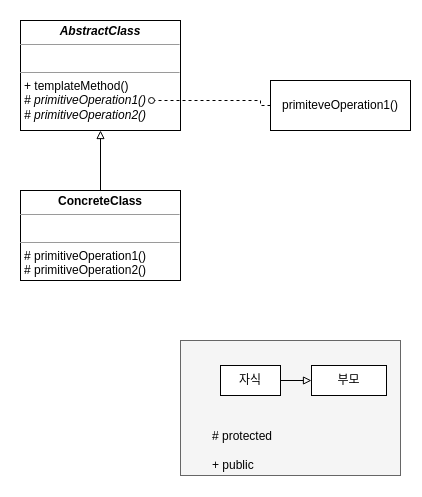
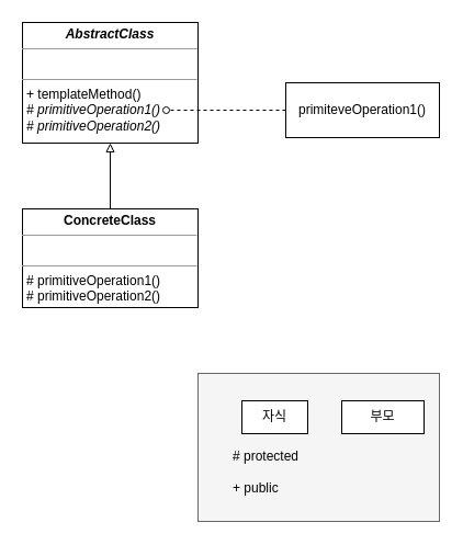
- <mxCell id="10" value="primiteveOperation1()" style="html=1;whiteSpace=wrap;" parent="1" vertex="1"><mxGeometry x="270" y="80" width="140" height="50" as="geometry" /></mxCell>
+ <mxCell id="10" value="primiteveOperation1()" style="html=1;whiteSpace=wrap;" parent="1" vertex="1"><mxGeometry x="260" y="75" width="140" height="50" as="geometry" /></mxCell>
- <mxCell id="7" value="" style="endArrow=block;html=1;rounded=0;entryX=0;entryY=0.5;entryDx=0;entryDy=0;exitX=1;exitY=0.5;exitDx=0;exitDy=0;endFill=0;" parent="1" source="8" target="9" edge="1"><mxGeometry width="50" height="50" relative="1" as="geometry"><mxPoint x="540" y="345" as="sourcePoint" /><mxPoint x="614" y="280" as="targetPoint" /></mxGeometry></mxCell>
- <mxCell id="11" value="# protected&lt;br&gt;&lt;br&gt;+ public" style="text;html=1;strokeColor=none;fillColor=none;align=left;verticalAlign=middle;whiteSpace=wrap;rounded=0;" parent="1" vertex="1"><mxGeometry x="210" y="430" width="130" height="40" as="geometry" /></mxCell>
+ <mxCell id="11" value="# protected&lt;br&gt;&lt;br&gt;+ public" style="text;html=1;strokeColor=none;fillColor=none;align=left;verticalAlign=middle;whiteSpace=wrap;rounded=0;" parent="1" vertex="1"><mxGeometry x="210" y="410" width="130" height="40" as="geometry" /></mxCell>
